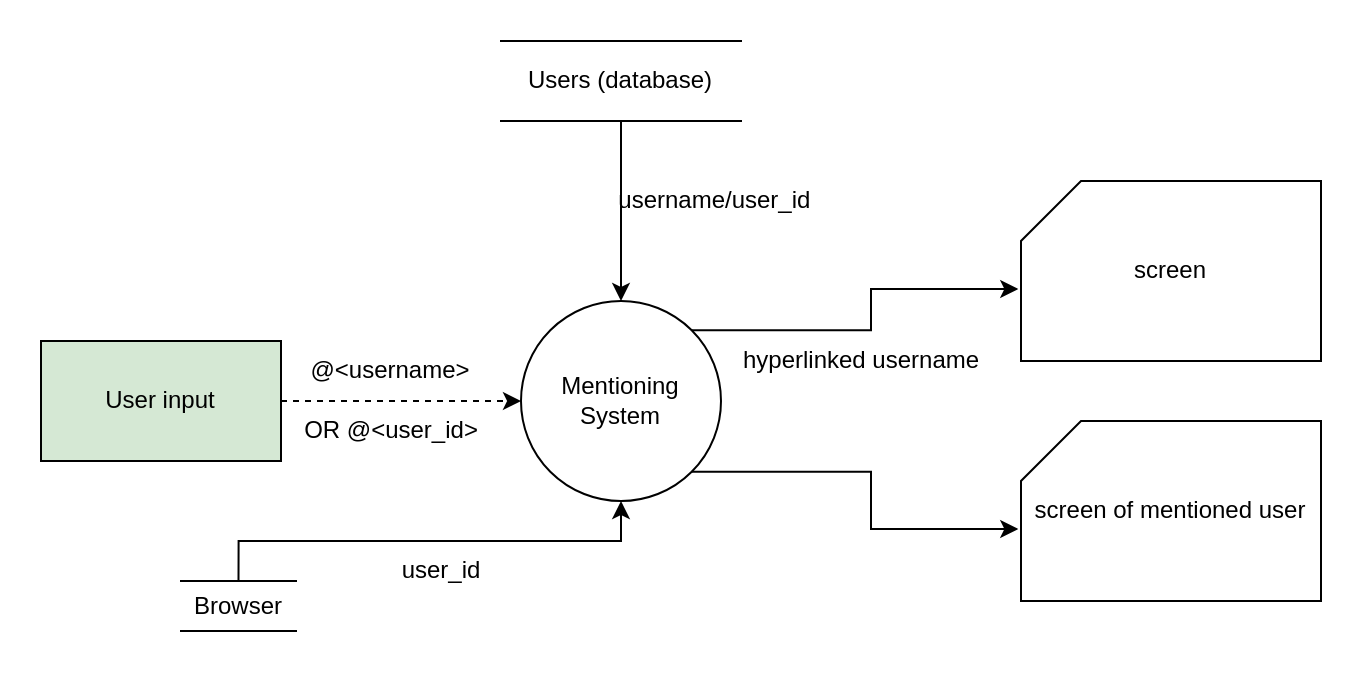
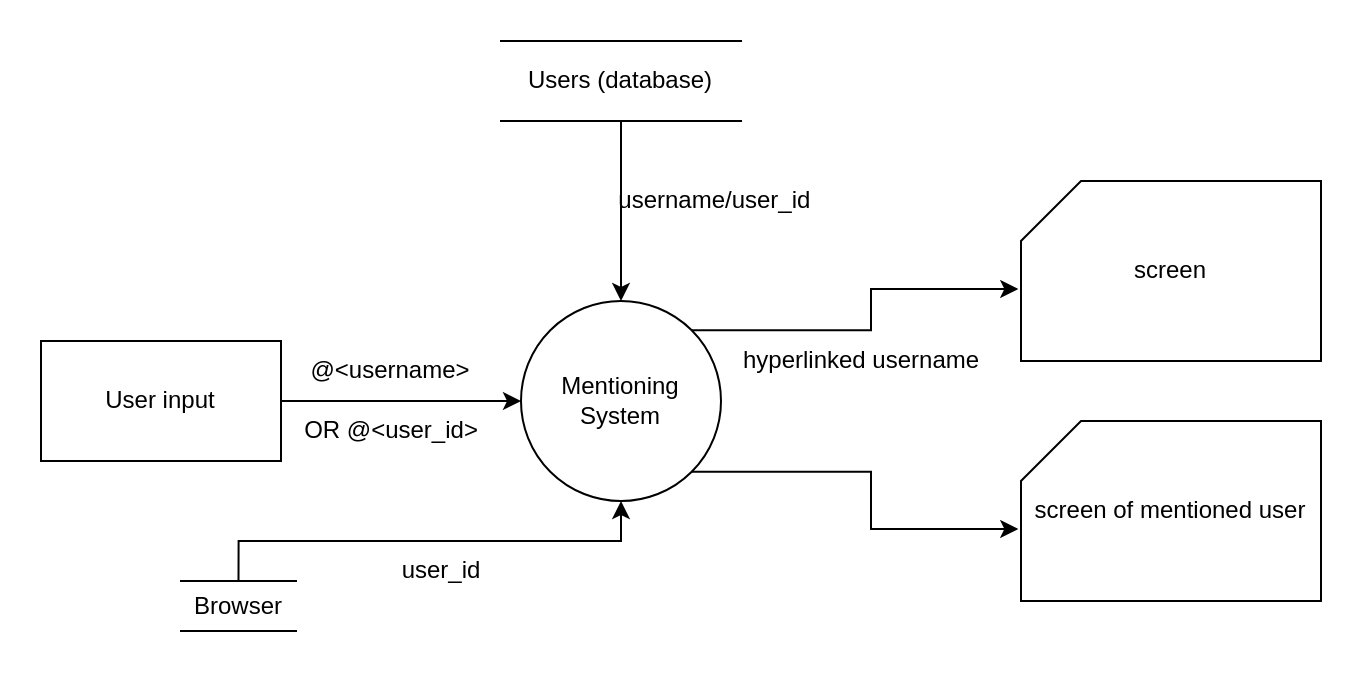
- <mxCell id="3" value="User input" style="rounded=0;whiteSpace=wrap;html=1;fillColor=#d5e8d4;" vertex="1" parent="1"><mxGeometry x="20" y="170" width="120" height="60" as="geometry" /></mxCell>
+ <mxCell id="3" value="User input" style="rounded=0;whiteSpace=wrap;html=1;" vertex="1" parent="1"><mxGeometry x="20" y="170" width="120" height="60" as="geometry" /></mxCell>
- <mxCell id="2" style="edgeStyle=orthogonalEdgeStyle;rounded=0;orthogonalLoop=1;jettySize=auto;html=1;exitX=1;exitY=0.5;exitDx=0;exitDy=0;entryX=0;entryY=0.5;entryDx=0;entryDy=0;dashed=1;" edge="1" parent="1" source="3" target="5"><mxGeometry relative="1" as="geometry"><mxPoint x="210" y="200" as="targetPoint" /></mxGeometry></mxCell>
+ <mxCell id="2" style="edgeStyle=orthogonalEdgeStyle;rounded=0;orthogonalLoop=1;jettySize=auto;html=1;exitX=1;exitY=0.5;exitDx=0;exitDy=0;entryX=0;entryY=0.5;entryDx=0;entryDy=0;" edge="1" parent="1" source="3" target="5"><mxGeometry relative="1" as="geometry"><mxPoint x="210" y="200" as="targetPoint" /></mxGeometry></mxCell>
